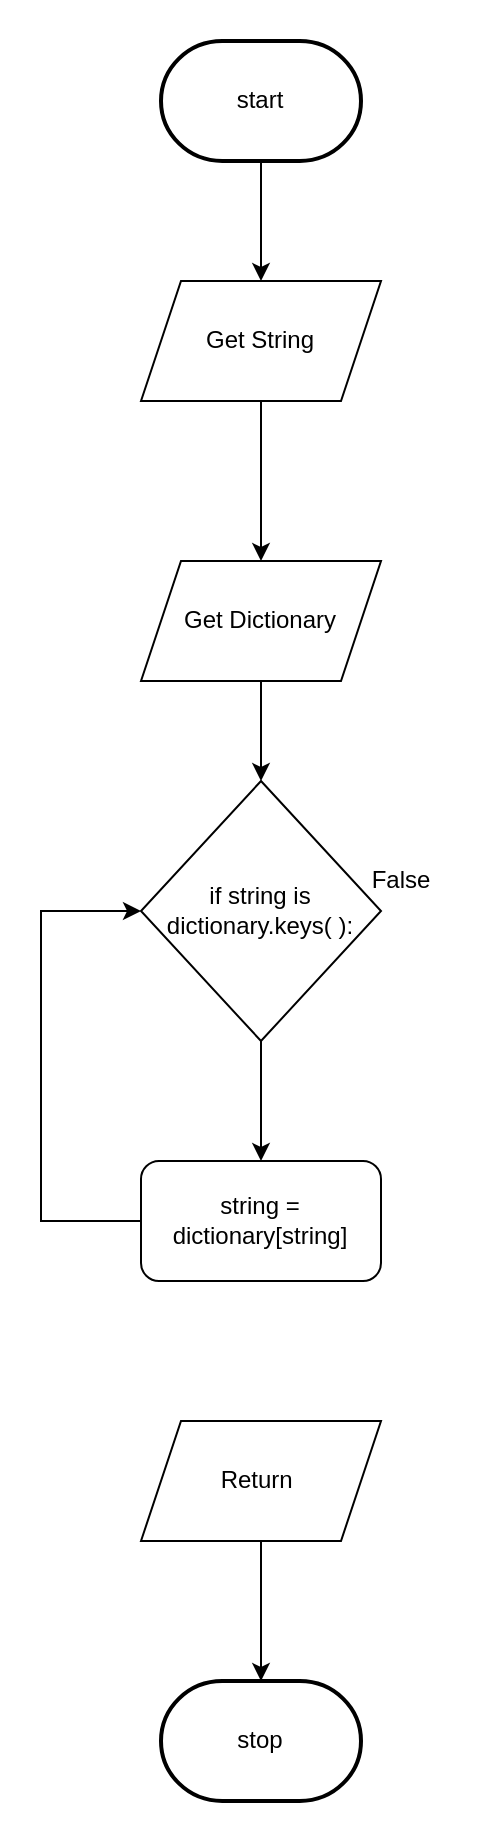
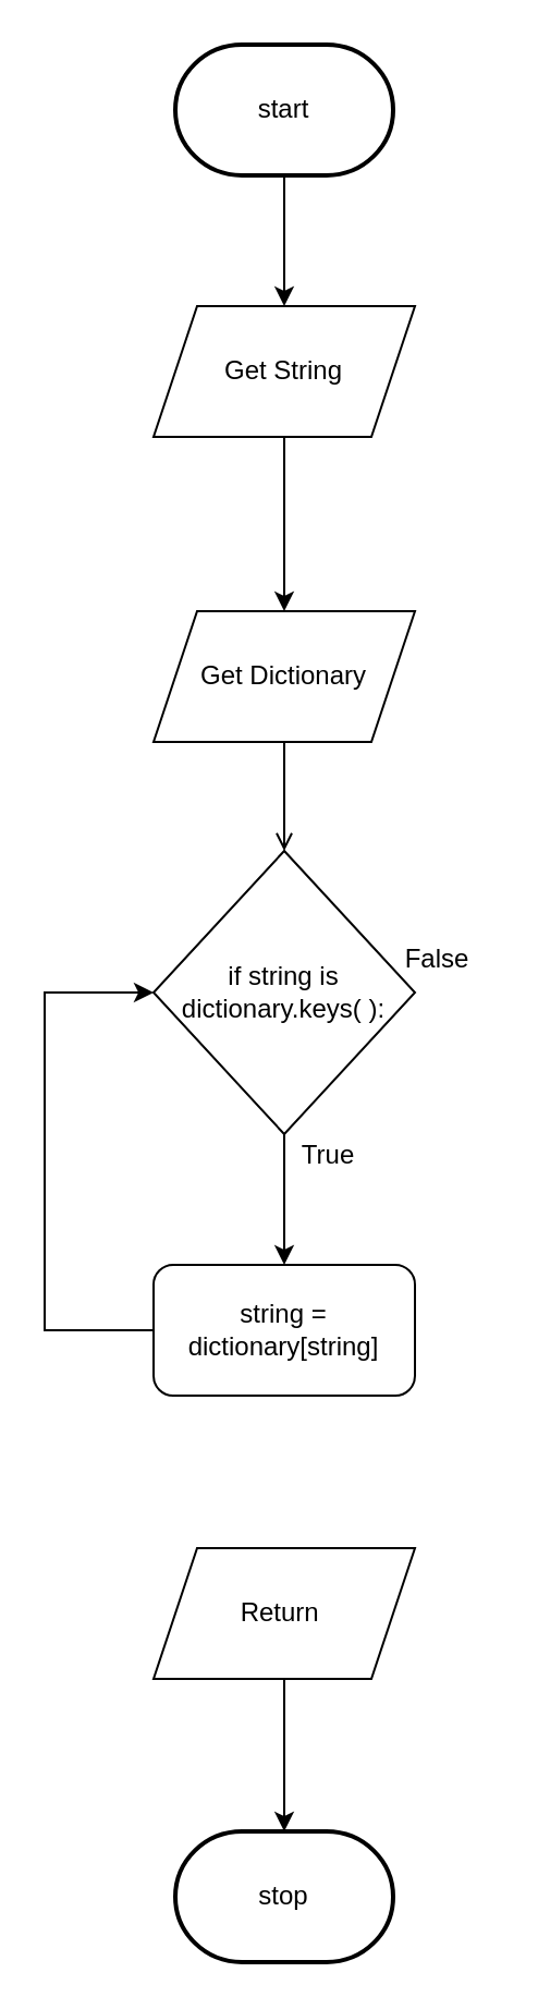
- <mxCell id="7" value="" style="edgeStyle=none;html=1;" edge="1" parent="1" source="8" target="4"><mxGeometry relative="1" as="geometry" /></mxCell>
+ <mxCell id="7" value="" style="edgeStyle=none;html=1;endArrow=open;" edge="1" parent="1" source="8" target="4"><mxGeometry relative="1" as="geometry" /></mxCell>
+ <mxCell id="13" value="True" style="text;html=1;align=center;verticalAlign=middle;resizable=0;points=[];autosize=1;strokeColor=none;fillColor=none;" vertex="1" parent="1"><mxGeometry x="130" y="520" width="40" height="20" as="geometry" /></mxCell>
